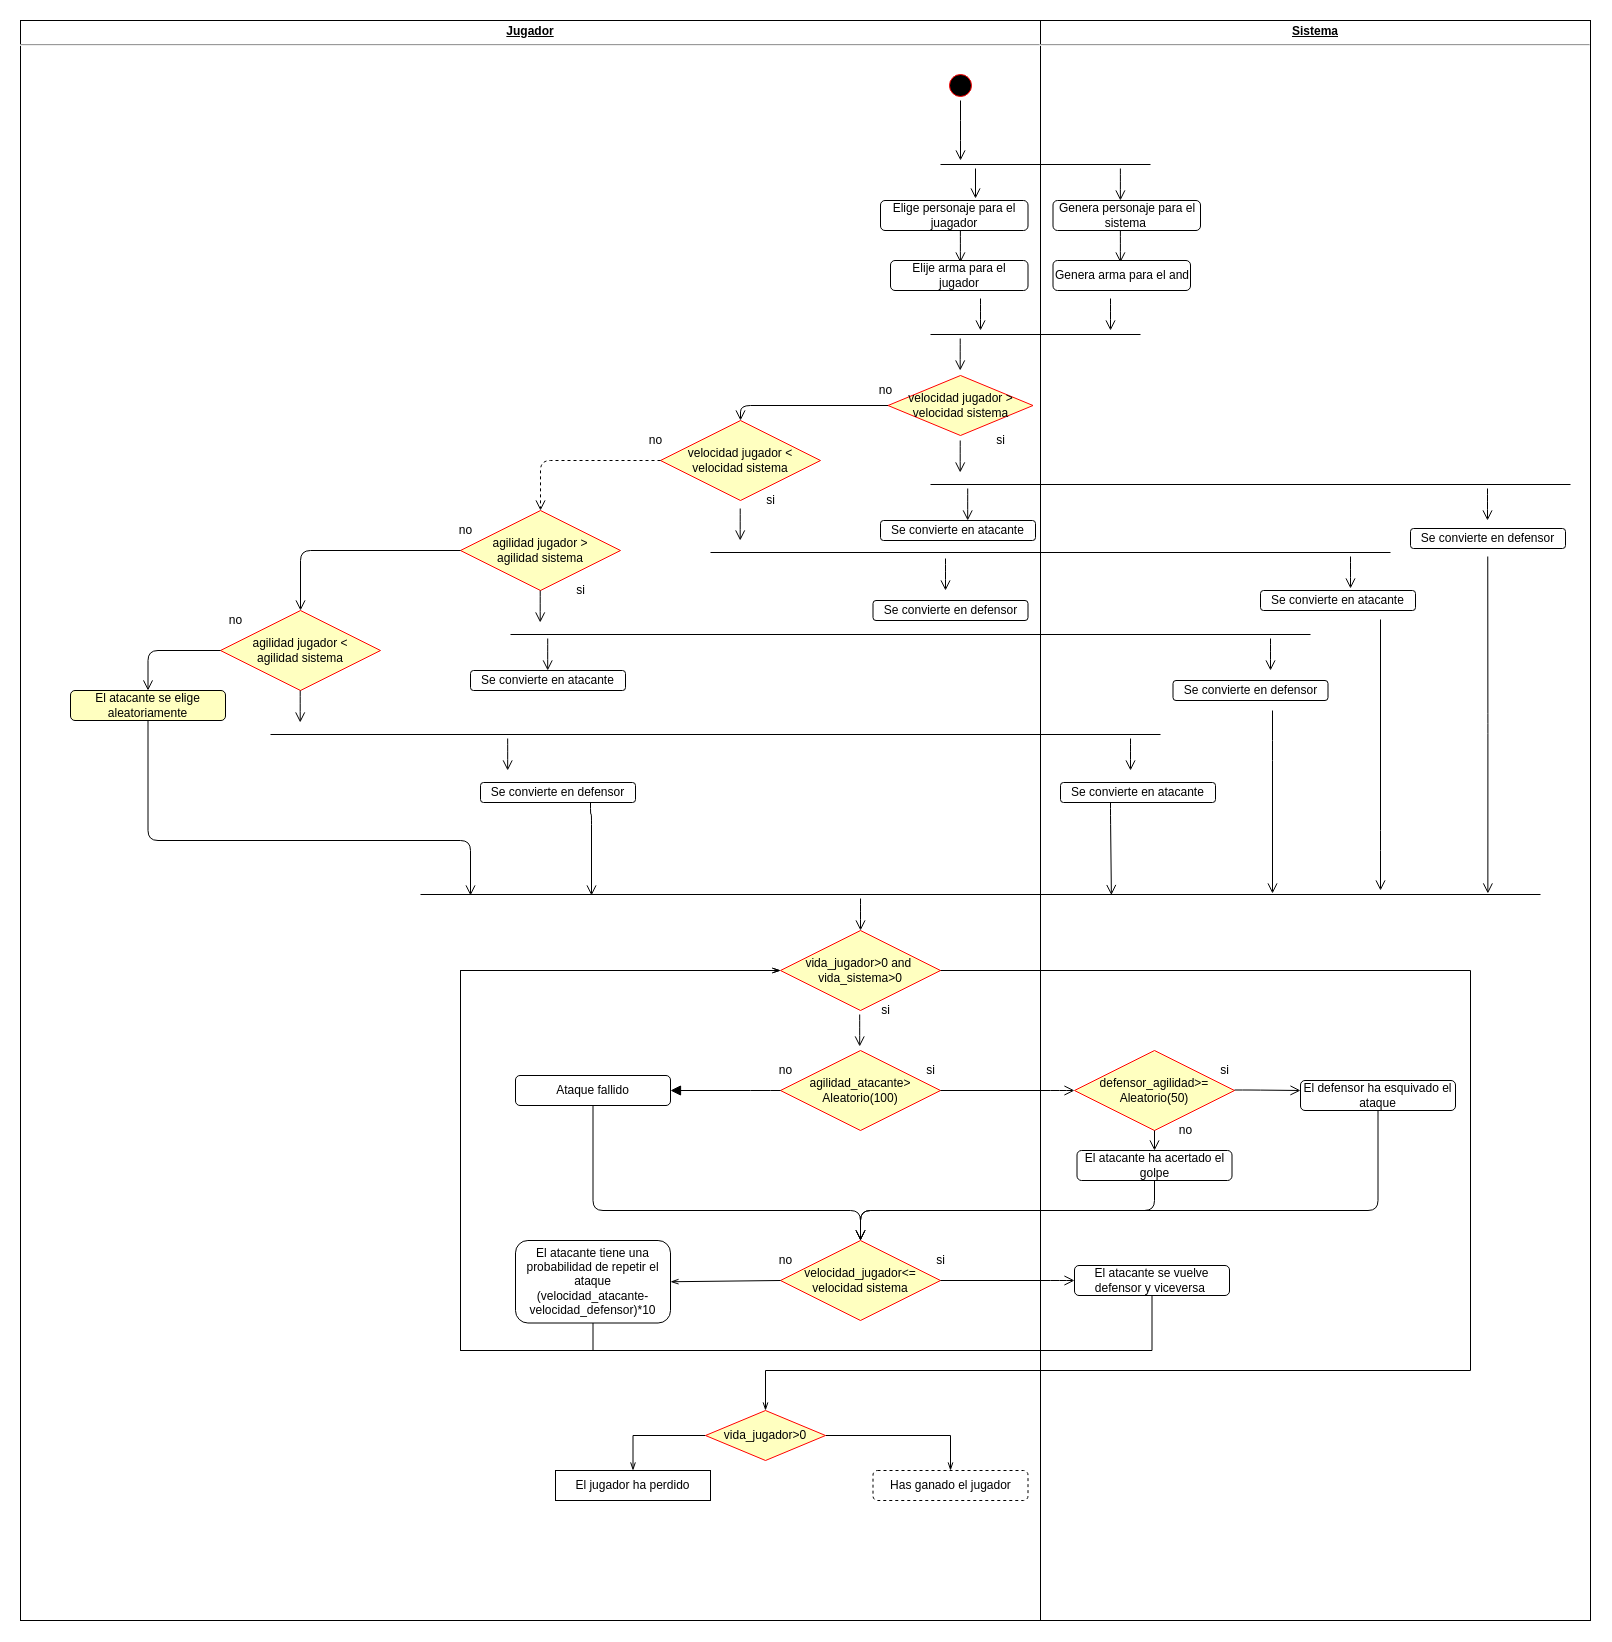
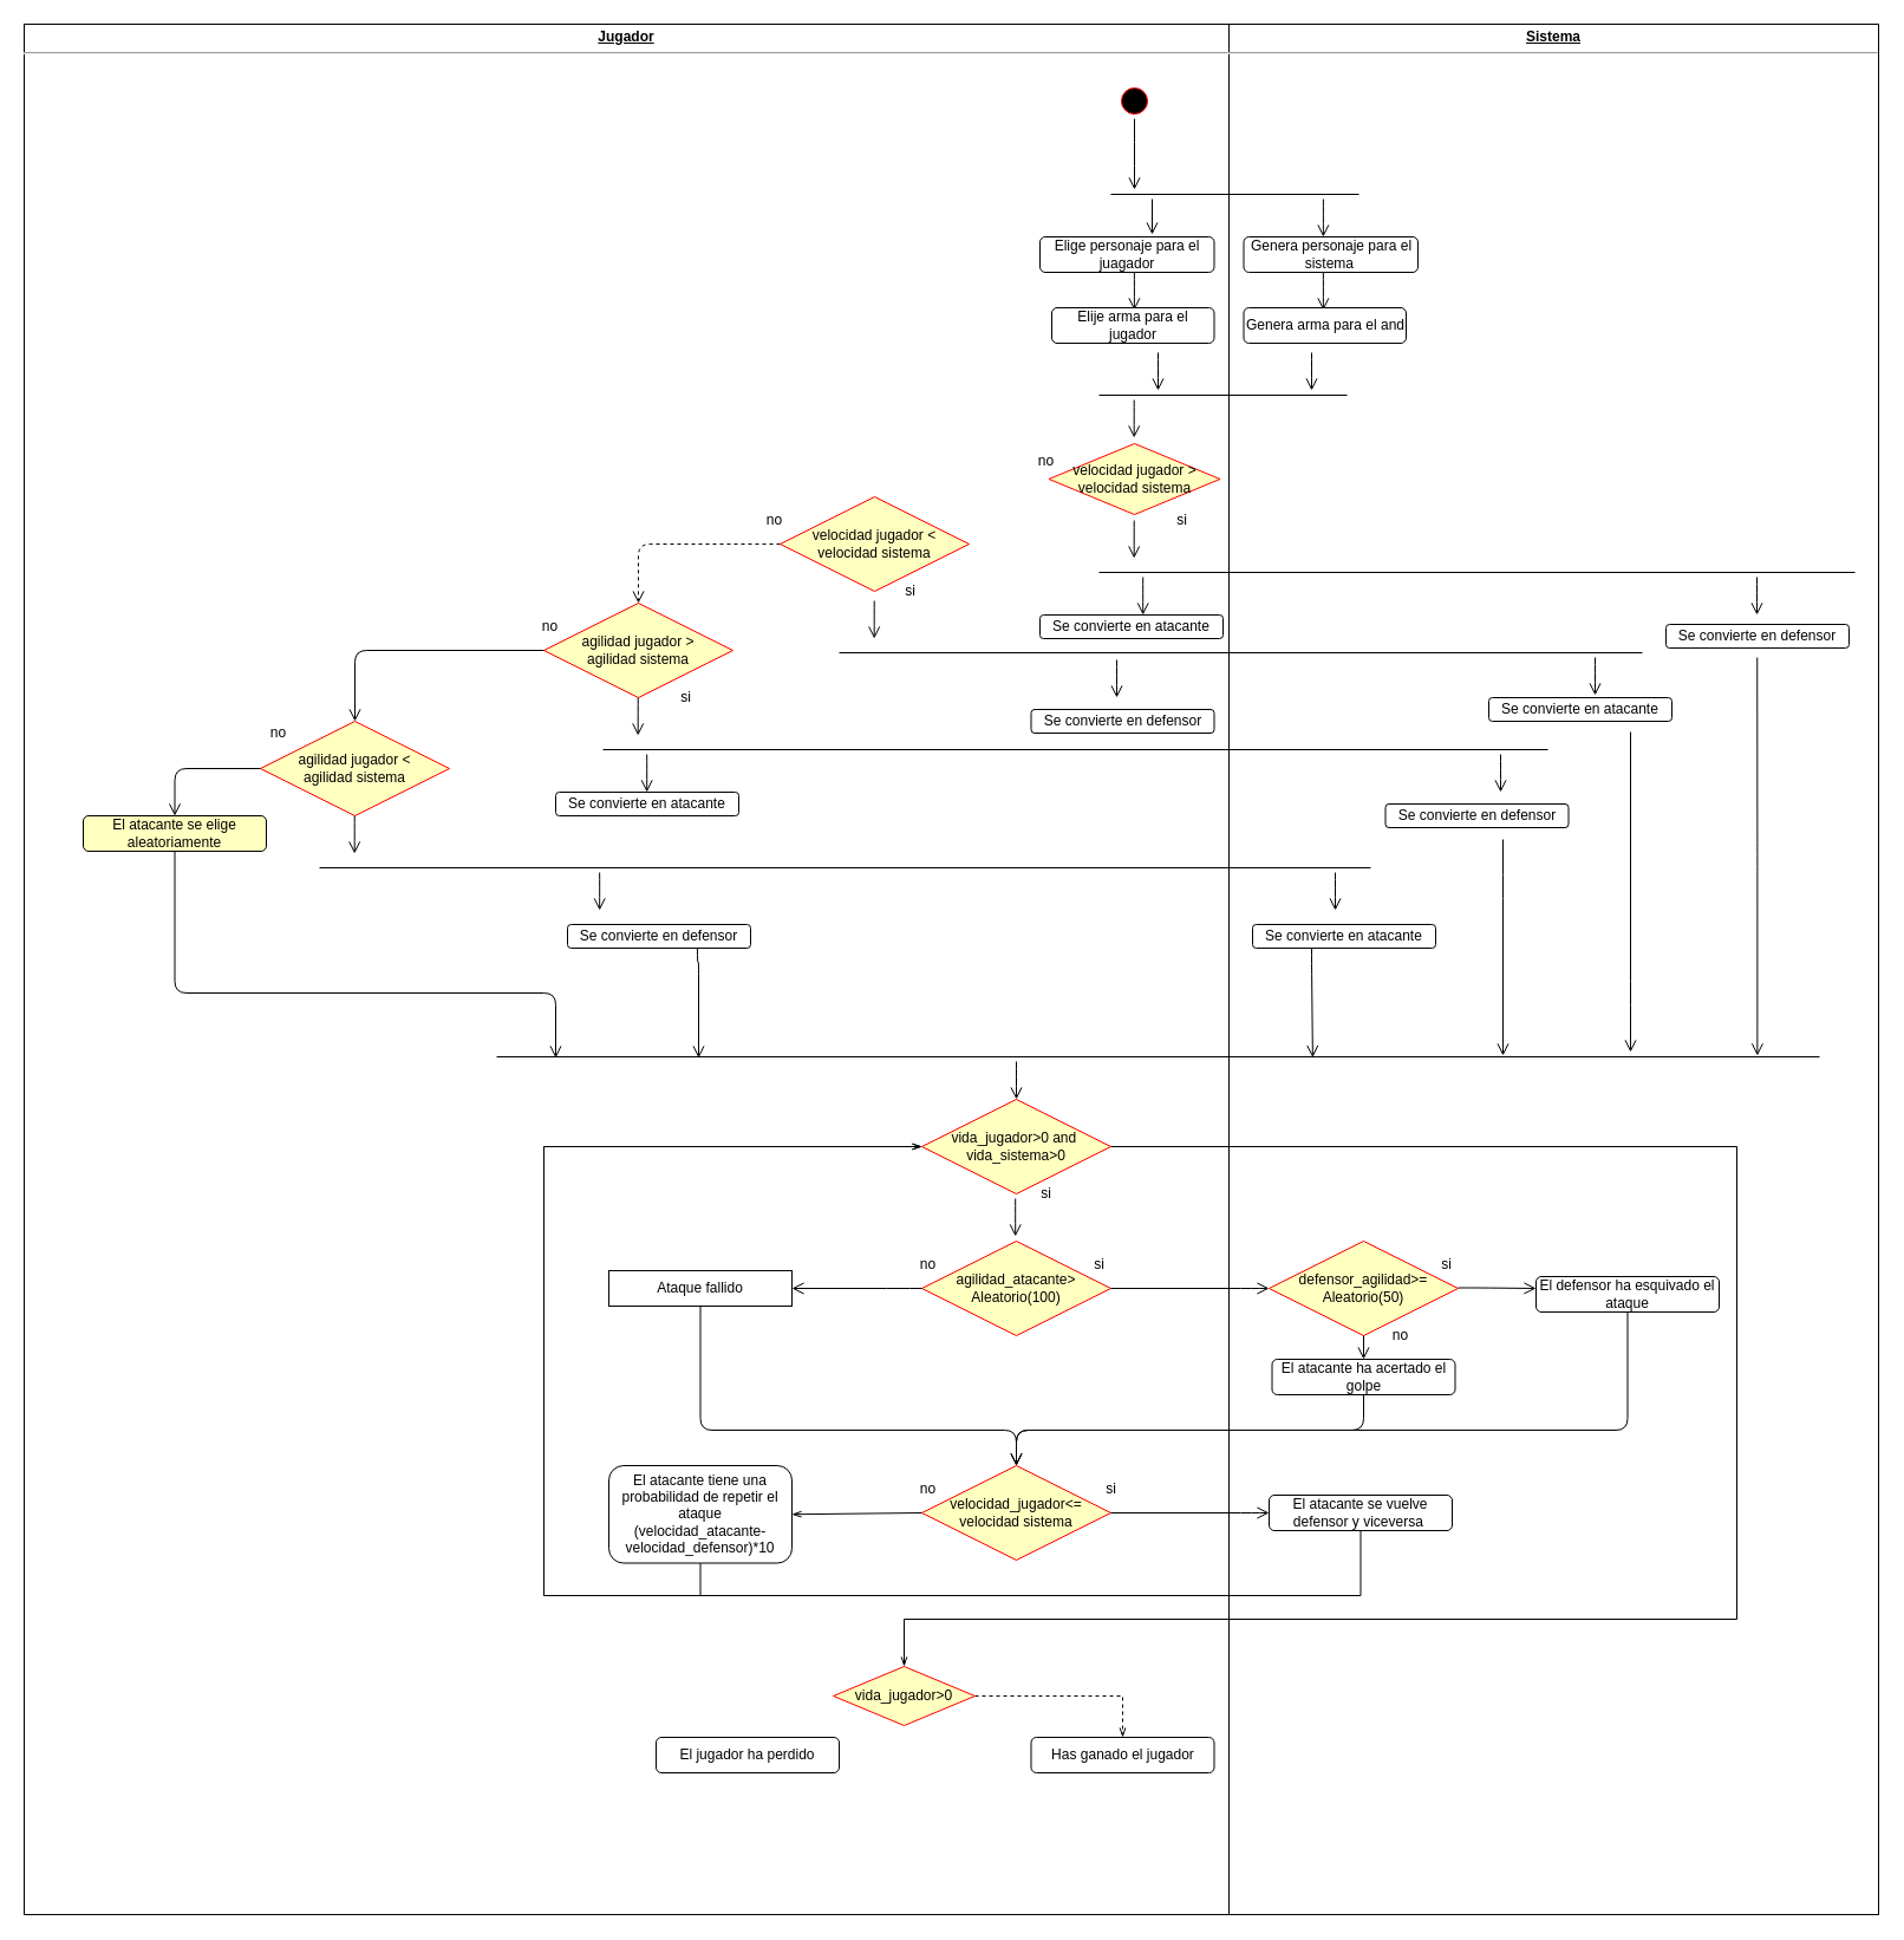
- <mxCell id="20" value="" style="edgeStyle=orthogonalEdgeStyle;html=1;verticalAlign=bottom;endArrow=open;endSize=8;exitX=0;exitY=0.5;exitDx=0;exitDy=0;entryX=0.5;entryY=0;entryDx=0;entryDy=0;" parent="1" source="18" target="22" edge="1"><mxGeometry relative="1" as="geometry"><mxPoint x="850" y="435" as="targetPoint" /><mxPoint x="850" y="403" as="sourcePoint" /><Array as="points" /></mxGeometry></mxCell>
- <mxCell id="82" value="Ataque fallido" style="rounded=1;whiteSpace=wrap;html=1;" parent="1" vertex="1"><mxGeometry x="515" y="1075" width="155" height="30" as="geometry" /></mxCell>
+ <mxCell id="82" value="Ataque fallido" style="whiteSpace=wrap;html=1;rounded=0;" parent="1" vertex="1"><mxGeometry x="515" y="1075" width="155" height="30" as="geometry" /></mxCell>
- <mxCell id="83" value="" style="edgeStyle=orthogonalEdgeStyle;html=1;verticalAlign=bottom;endArrow=block;endSize=8;exitX=0;exitY=0.5;exitDx=0;exitDy=0;entryX=1;entryY=0.5;entryDx=0;entryDy=0;" parent="1" source="70" target="82" edge="1"><mxGeometry relative="1" as="geometry"><mxPoint x="1084" y="1100" as="targetPoint" /><mxPoint x="950" y="1100" as="sourcePoint" /><Array as="points"><mxPoint x="760" y="1090" /><mxPoint x="760" y="1090" /></Array></mxGeometry></mxCell>
+ <mxCell id="83" value="" style="edgeStyle=orthogonalEdgeStyle;html=1;verticalAlign=bottom;endArrow=open;endSize=8;exitX=0;exitY=0.5;exitDx=0;exitDy=0;entryX=1;entryY=0.5;entryDx=0;entryDy=0;" parent="1" source="70" target="82" edge="1"><mxGeometry relative="1" as="geometry"><mxPoint x="1084" y="1100" as="targetPoint" /><mxPoint x="950" y="1100" as="sourcePoint" /><Array as="points"><mxPoint x="760" y="1090" /><mxPoint x="760" y="1090" /></Array></mxGeometry></mxCell>
- <mxCell id="97" style="edgeStyle=orthogonalEdgeStyle;rounded=0;orthogonalLoop=1;jettySize=auto;html=1;exitX=0;exitY=0.5;exitDx=0;exitDy=0;entryX=0.5;entryY=0;entryDx=0;entryDy=0;endArrow=openThin;endFill=0;strokeColor=#000000;" parent="1" source="98" target="100" edge="1"><mxGeometry relative="1" as="geometry" /></mxCell>
- <mxCell id="96" style="edgeStyle=orthogonalEdgeStyle;rounded=0;orthogonalLoop=1;jettySize=auto;html=1;exitX=1;exitY=0.5;exitDx=0;exitDy=0;entryX=0.5;entryY=0;entryDx=0;entryDy=0;endArrow=openThin;endFill=0;strokeColor=#000000;" parent="1" source="98" target="99" edge="1"><mxGeometry relative="1" as="geometry" /></mxCell>
+ <mxCell id="96" style="edgeStyle=orthogonalEdgeStyle;rounded=0;orthogonalLoop=1;jettySize=auto;html=1;exitX=1;exitY=0.5;exitDx=0;exitDy=0;entryX=0.5;entryY=0;entryDx=0;entryDy=0;endArrow=openThin;endFill=0;strokeColor=#000000;dashed=1;" parent="1" source="98" target="99" edge="1"><mxGeometry relative="1" as="geometry" /></mxCell>
- <mxCell id="100" value="El jugador ha perdido" style="whiteSpace=wrap;html=1;rounded=0;" parent="1" vertex="1"><mxGeometry x="555" y="1470" width="155" height="30" as="geometry" /></mxCell>
+ <mxCell id="100" value="El jugador ha perdido" style="rounded=1;whiteSpace=wrap;html=1;" parent="1" vertex="1"><mxGeometry x="555" y="1470" width="155" height="30" as="geometry" /></mxCell>
- <mxCell id="99" value="Has ganado el jugador" style="rounded=1;whiteSpace=wrap;html=1;dashed=1;" parent="1" vertex="1"><mxGeometry x="872.5" y="1470" width="155" height="30" as="geometry" /></mxCell>
+ <mxCell id="99" value="Has ganado el jugador" style="rounded=1;whiteSpace=wrap;html=1;" parent="1" vertex="1"><mxGeometry x="872.5" y="1470" width="155" height="30" as="geometry" /></mxCell>
